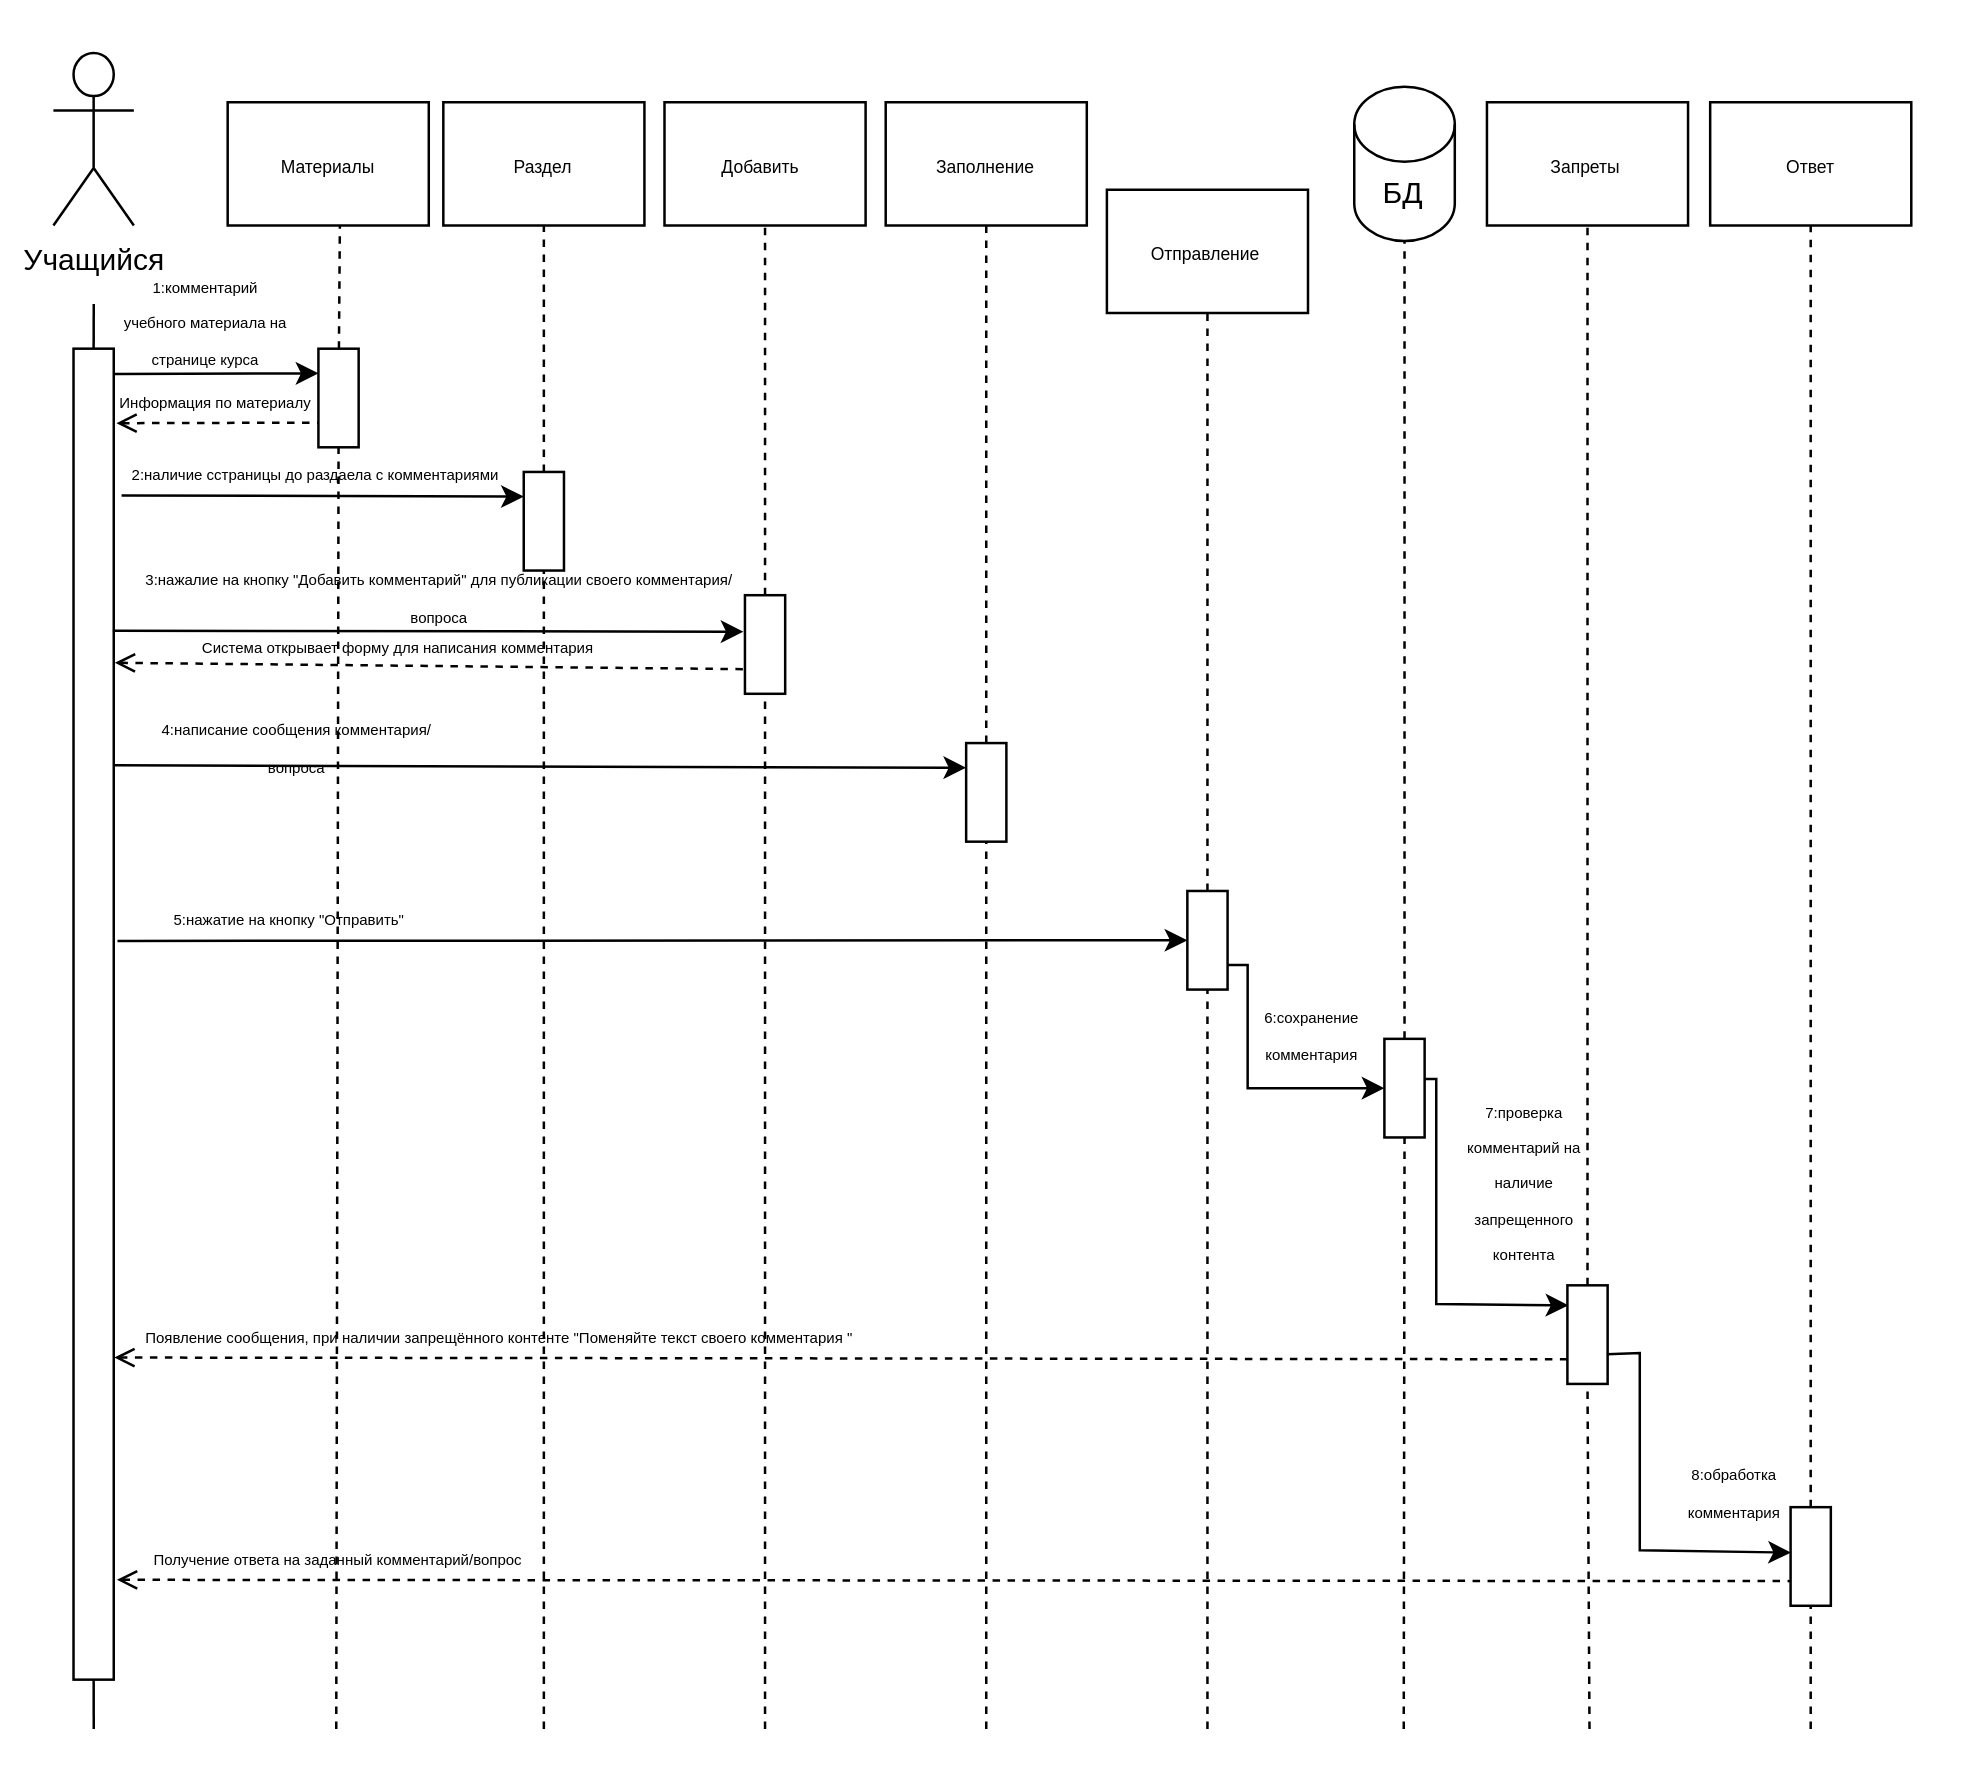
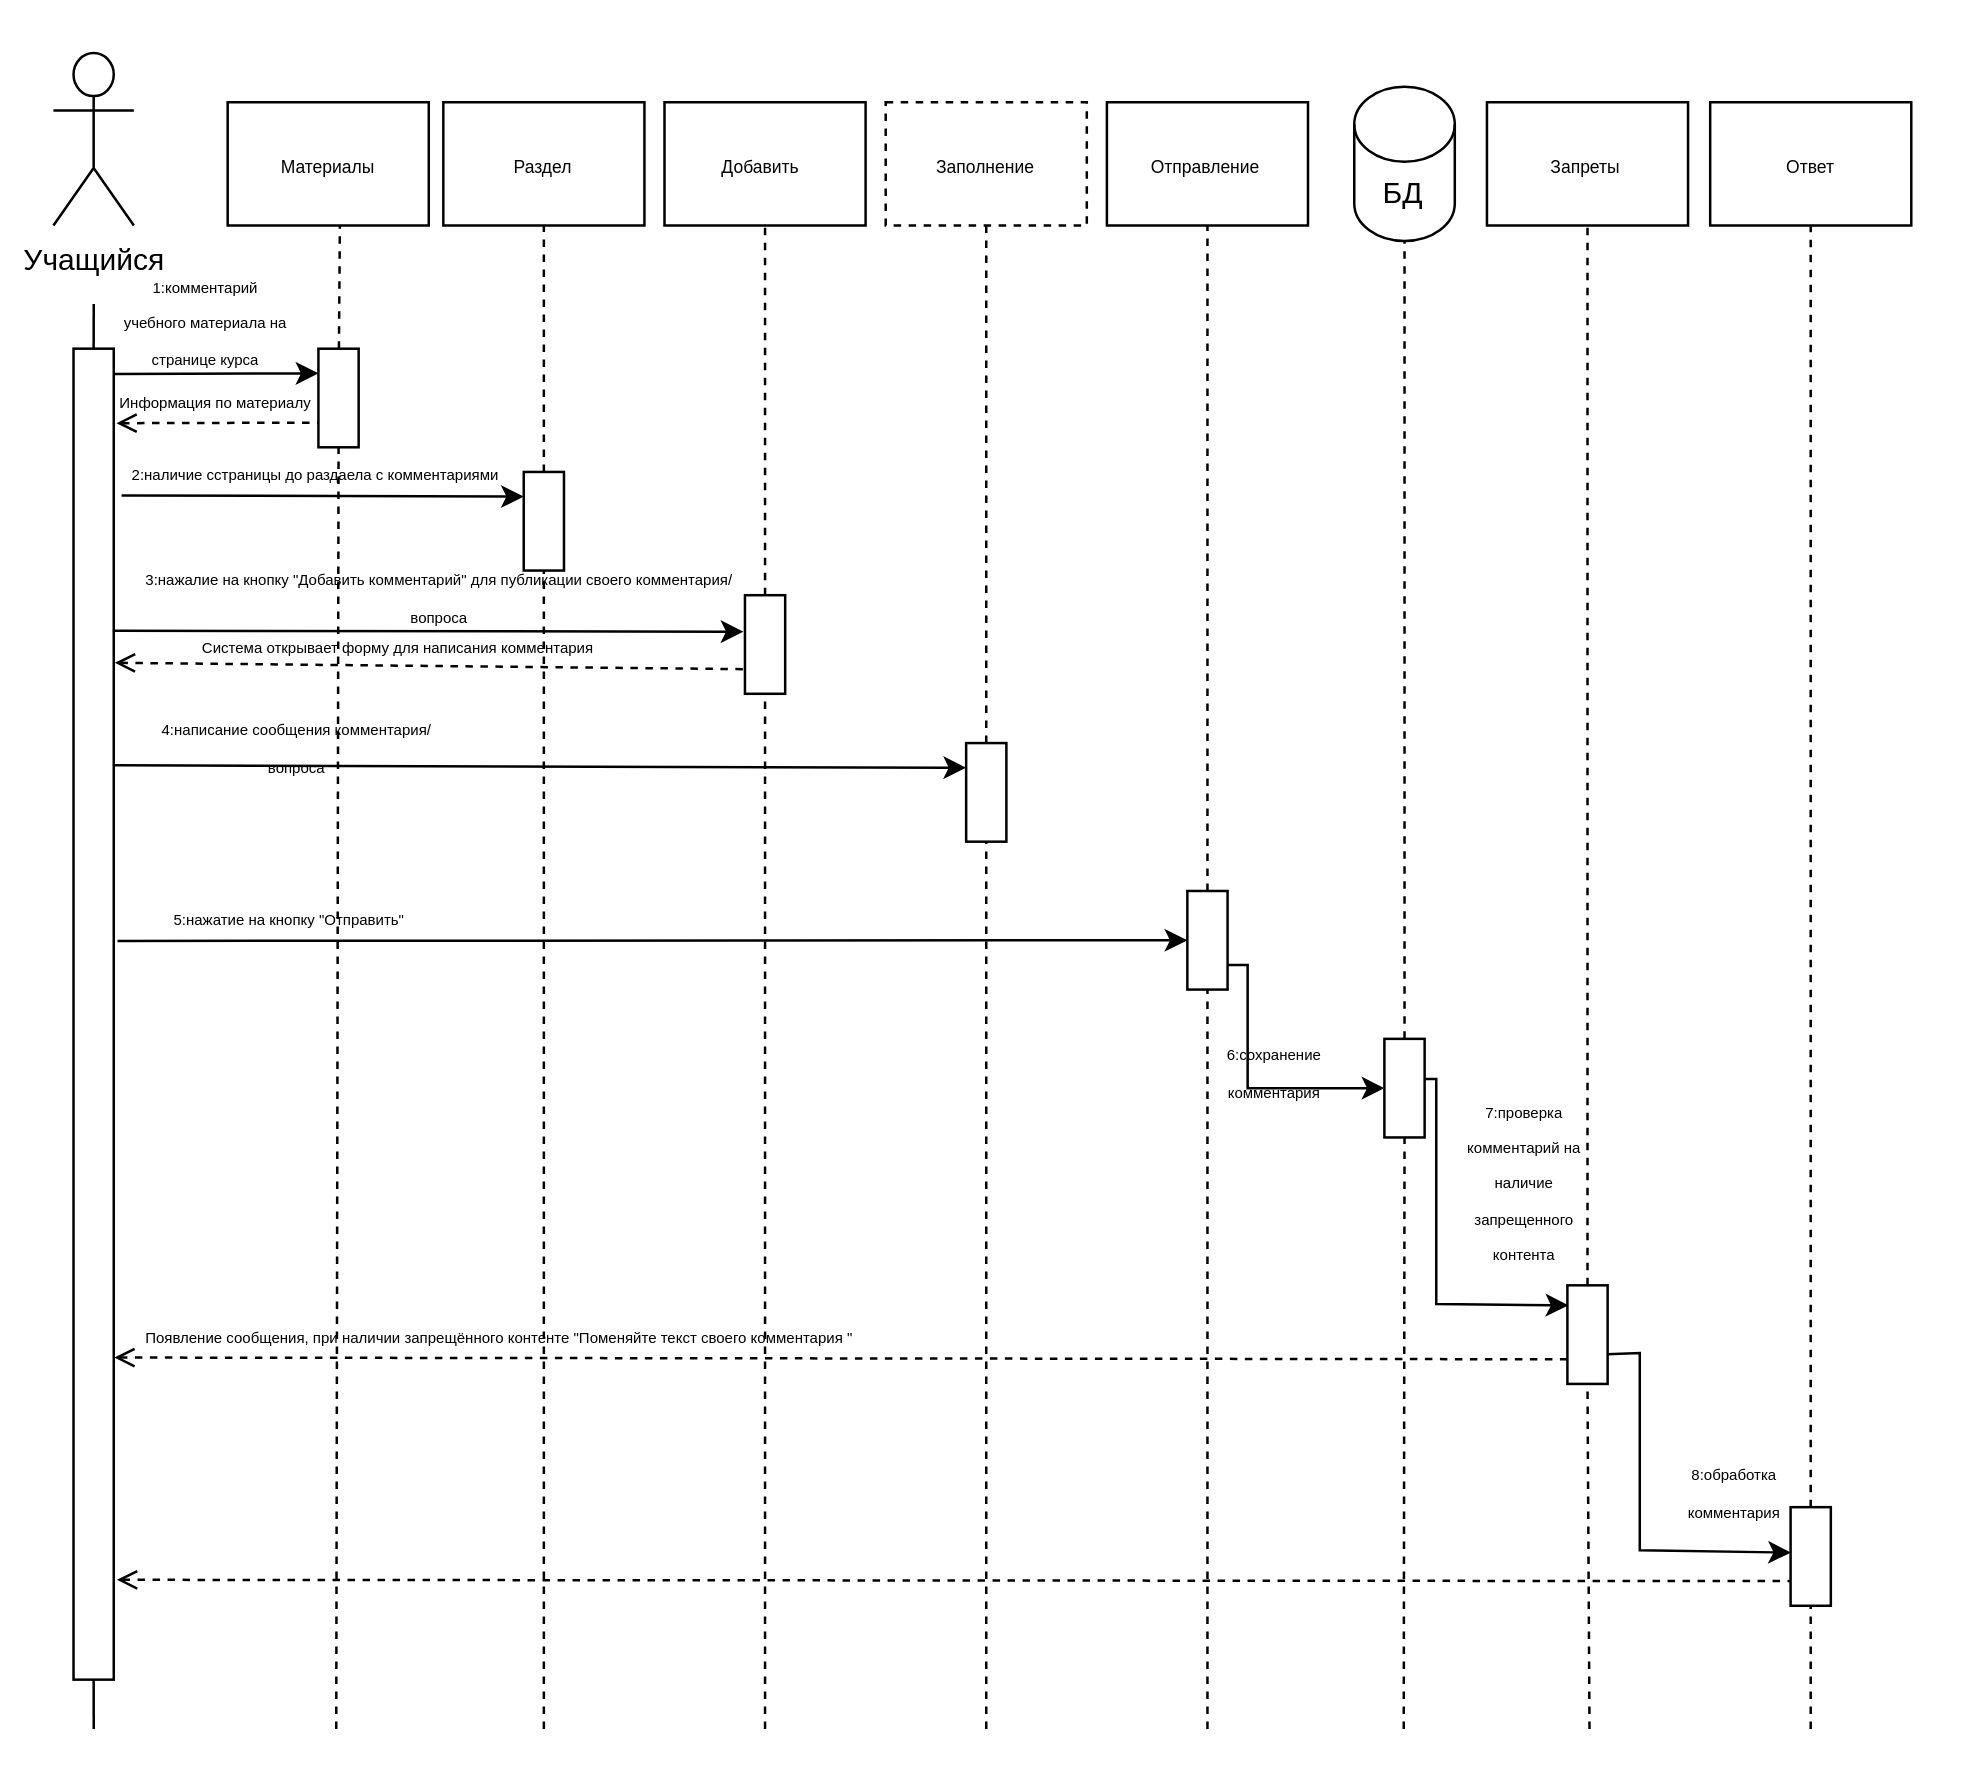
- <mxCell id="27" value="&lt;font style=&quot;font-size: 7px;&quot;&gt;Заполнение&lt;/font&gt;" style="rounded=0;whiteSpace=wrap;html=1;" parent="1" vertex="1"><mxGeometry x="353.783" y="40.296" width="80.435" height="49.296" as="geometry" /></mxCell>
+ <mxCell id="27" value="&lt;font style=&quot;font-size: 7px;&quot;&gt;Заполнение&lt;/font&gt;" style="rounded=0;whiteSpace=wrap;html=1;dashed=1;" parent="1" vertex="1"><mxGeometry x="353.783" y="40.296" width="80.435" height="49.296" as="geometry" /></mxCell>
- <mxCell id="35" value="&lt;font style=&quot;font-size: 7px;&quot;&gt;Отправление&lt;/font&gt;" style="rounded=0;whiteSpace=wrap;html=1;" parent="1" vertex="1"><mxGeometry x="442.261" y="75.296" width="80.435" height="49.296" as="geometry" /></mxCell>
+ <mxCell id="35" value="&lt;font style=&quot;font-size: 7px;&quot;&gt;Отправление&lt;/font&gt;" style="rounded=0;whiteSpace=wrap;html=1;" parent="1" vertex="1"><mxGeometry x="442.261" y="40.296" width="80.435" height="49.296" as="geometry" /></mxCell>
- <mxCell id="54" value="&lt;font style=&quot;font-size: 6px;&quot;&gt;6:сохранение комментария&lt;/font&gt;" style="text;html=1;align=center;verticalAlign=middle;whiteSpace=wrap;rounded=0;" parent="1" vertex="1"><mxGeometry x="506.609" y="395.225" width="34.587" height="34.507" as="geometry" /></mxCell>
+ <mxCell id="54" value="&lt;font style=&quot;font-size: 6px;&quot;&gt;6:сохранение комментария&lt;/font&gt;" style="text;html=1;align=center;verticalAlign=middle;whiteSpace=wrap;rounded=0;" parent="1" vertex="1"><mxGeometry x="491.609" y="410.225" width="34.587" height="34.507" as="geometry" /></mxCell>
- <mxCell id="61" value="&lt;span style=&quot;font-size: 6px;&quot;&gt;Получение ответа на заданный комментарий/вопрос&lt;/span&gt;" style="text;html=1;align=center;verticalAlign=middle;whiteSpace=wrap;rounded=0;" parent="1" vertex="1"><mxGeometry x="56.17" y="612.13" width="157.83" height="19.72" as="geometry" /></mxCell>
